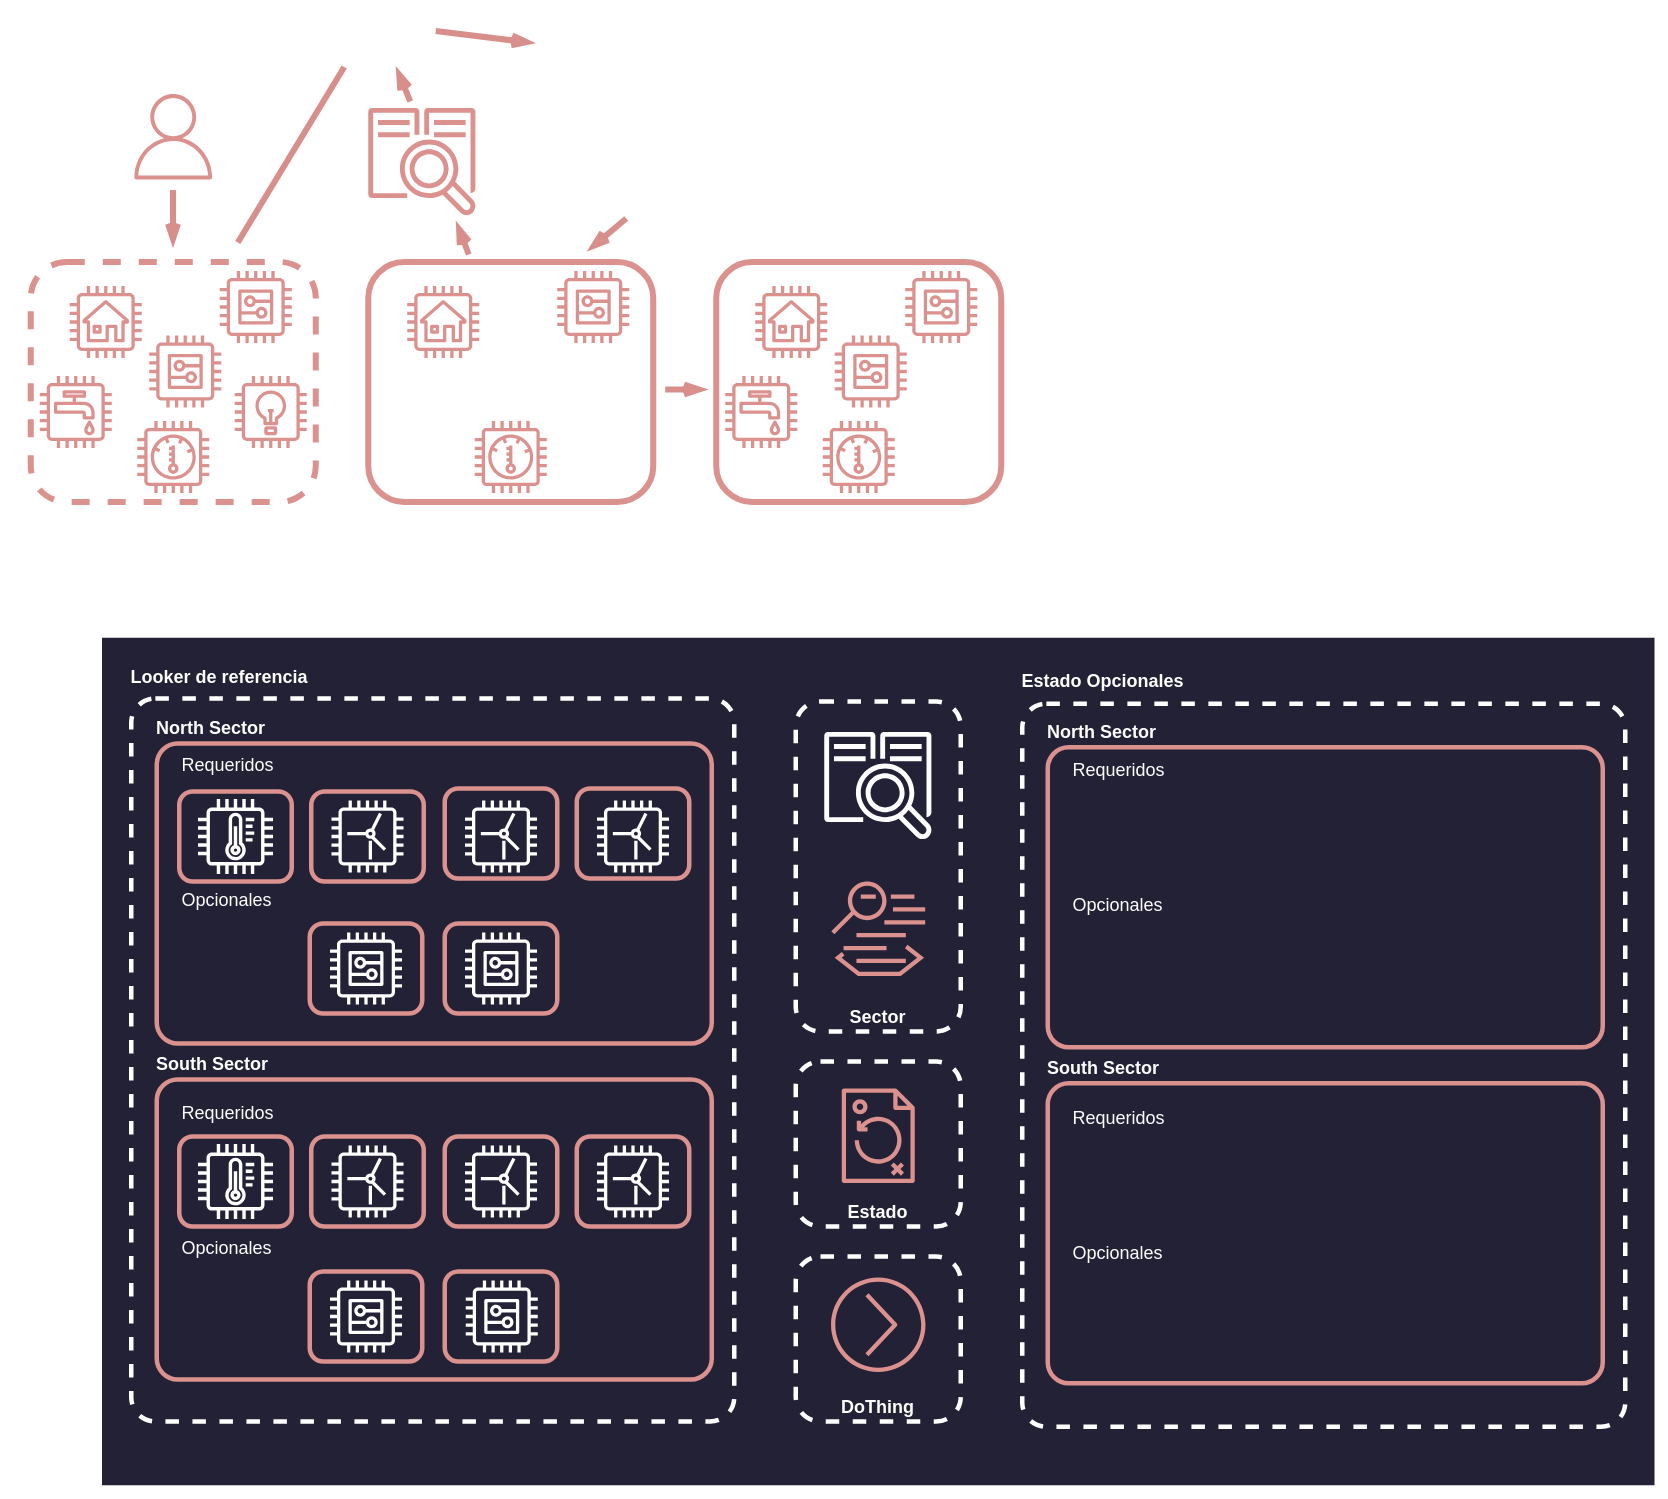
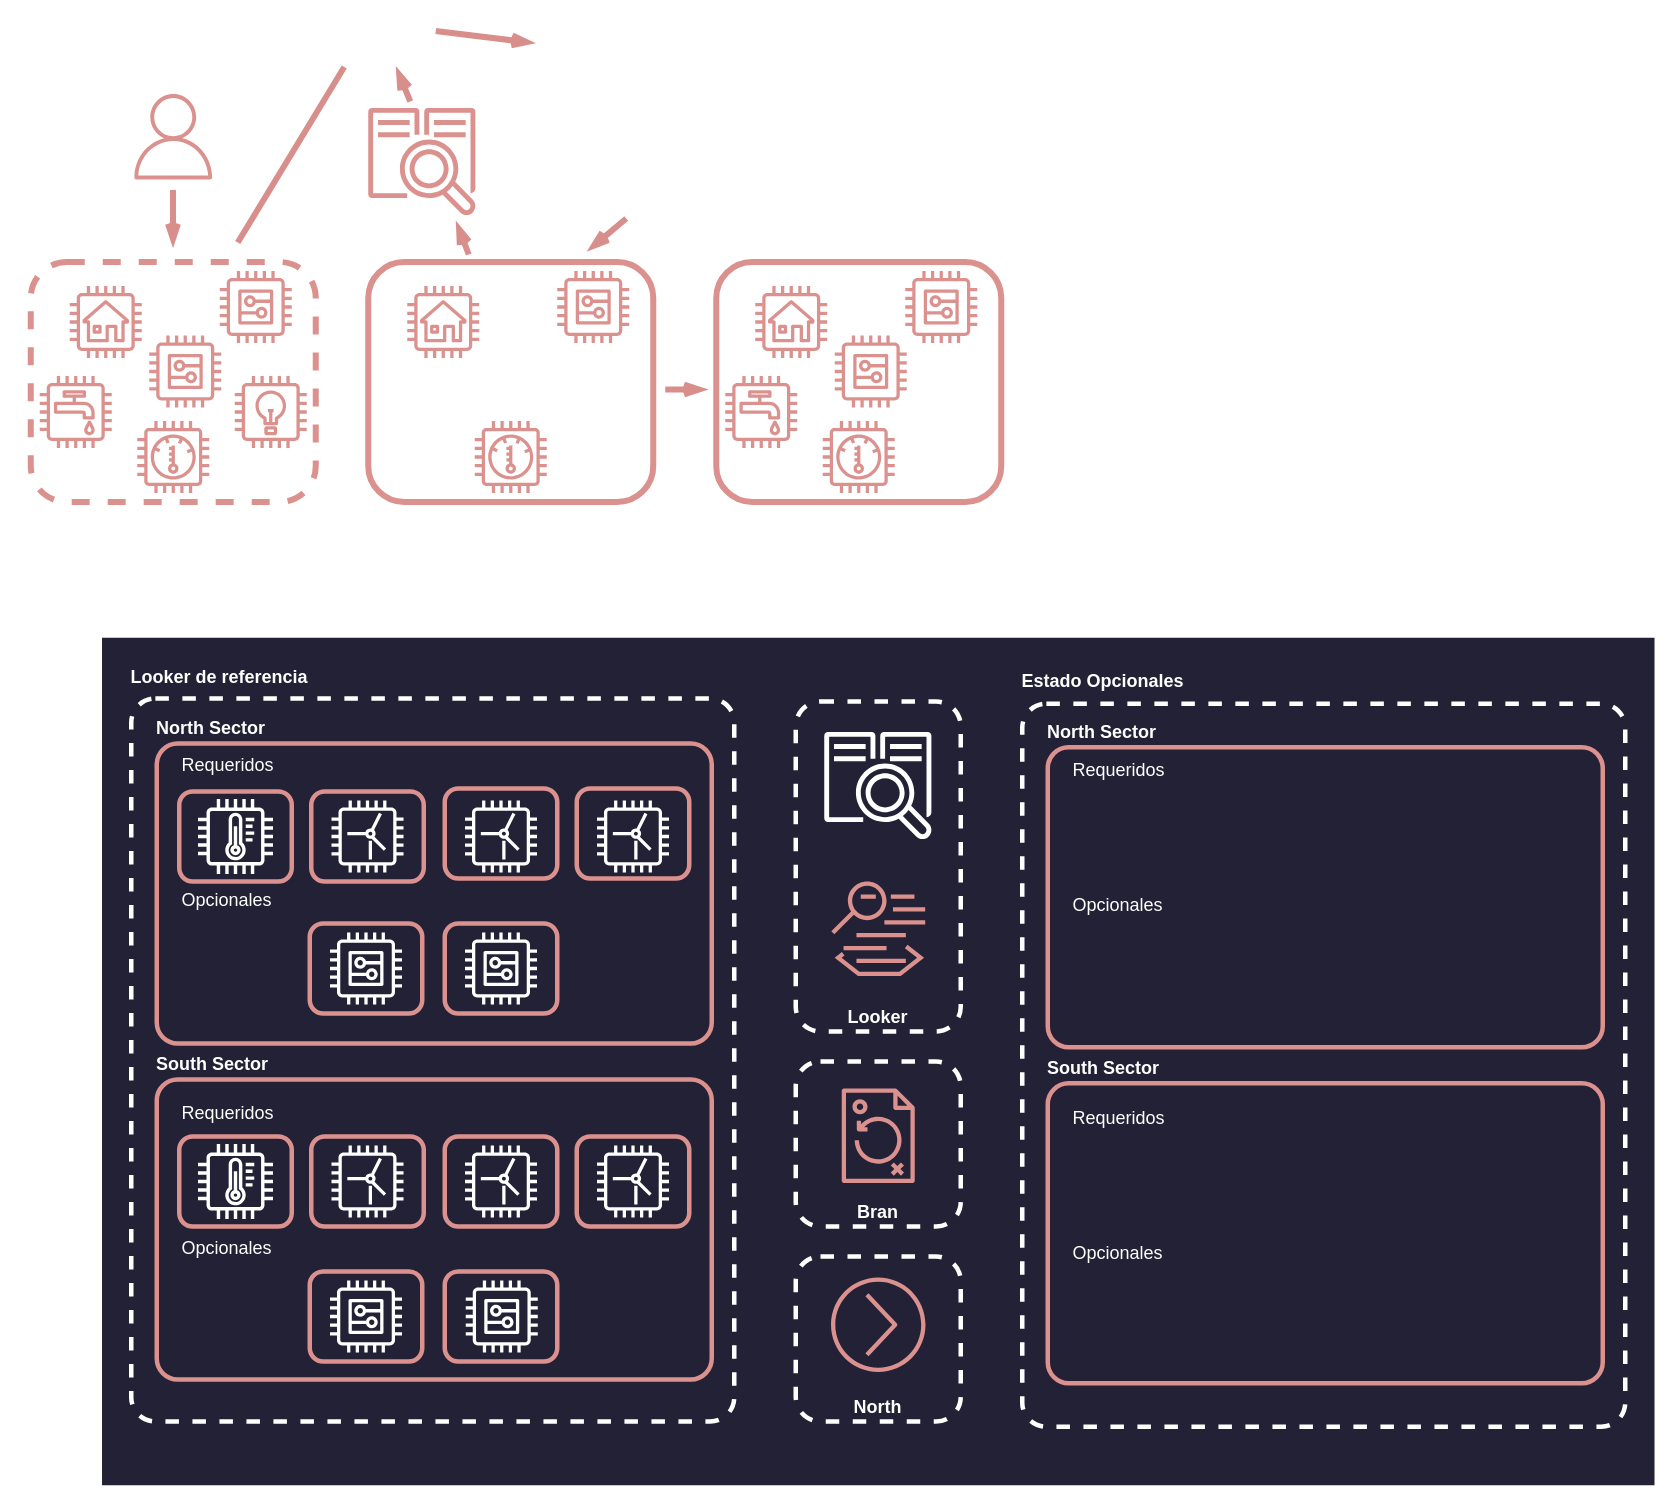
- <mxCell id="3" value="Sector" style="rounded=1;whiteSpace=wrap;html=1;dashed=1;labelBackgroundColor=none;strokeColor=#FFFFFF;strokeWidth=3;align=center;verticalAlign=bottom;fontFamily=Helvetica;fontSize=12;fontColor=#FFFFFF;fillColor=none;fontStyle=1" vertex="1" parent="1"><mxGeometry x="530" y="467" width="110" height="220" as="geometry" /></mxCell>
+ <mxCell id="3" value="Looker" style="rounded=1;whiteSpace=wrap;html=1;dashed=1;labelBackgroundColor=none;strokeColor=#FFFFFF;strokeWidth=3;align=center;verticalAlign=bottom;fontFamily=Helvetica;fontSize=12;fontColor=#FFFFFF;fillColor=none;fontStyle=1" vertex="1" parent="1"><mxGeometry x="530" y="467" width="110" height="220" as="geometry" /></mxCell>
- <mxCell id="82" value="Estado" style="rounded=1;whiteSpace=wrap;html=1;dashed=1;labelBackgroundColor=none;strokeColor=#FFFFFF;strokeWidth=3;align=center;verticalAlign=bottom;fontFamily=Helvetica;fontSize=12;fontColor=#FFFFFF;fillColor=none;fontStyle=1" vertex="1" parent="1"><mxGeometry x="530" y="707" width="110" height="110" as="geometry" /></mxCell>
+ <mxCell id="82" value="Bran" style="rounded=1;whiteSpace=wrap;html=1;dashed=1;labelBackgroundColor=none;strokeColor=#FFFFFF;strokeWidth=3;align=center;verticalAlign=bottom;fontFamily=Helvetica;fontSize=12;fontColor=#FFFFFF;fillColor=none;fontStyle=1" vertex="1" parent="1"><mxGeometry x="530" y="707" width="110" height="110" as="geometry" /></mxCell>
- <mxCell id="81" value="DoThing" style="rounded=1;whiteSpace=wrap;html=1;dashed=1;labelBackgroundColor=none;strokeColor=#FFFFFF;strokeWidth=3;align=center;verticalAlign=bottom;fontFamily=Helvetica;fontSize=12;fontColor=#FFFFFF;fillColor=none;fontStyle=1" vertex="1" parent="1"><mxGeometry x="530" y="837" width="110" height="110" as="geometry" /></mxCell>
+ <mxCell id="81" value="North" style="rounded=1;whiteSpace=wrap;html=1;dashed=1;labelBackgroundColor=none;strokeColor=#FFFFFF;strokeWidth=3;align=center;verticalAlign=bottom;fontFamily=Helvetica;fontSize=12;fontColor=#FFFFFF;fillColor=none;fontStyle=1" vertex="1" parent="1"><mxGeometry x="530" y="837" width="110" height="110" as="geometry" /></mxCell>
